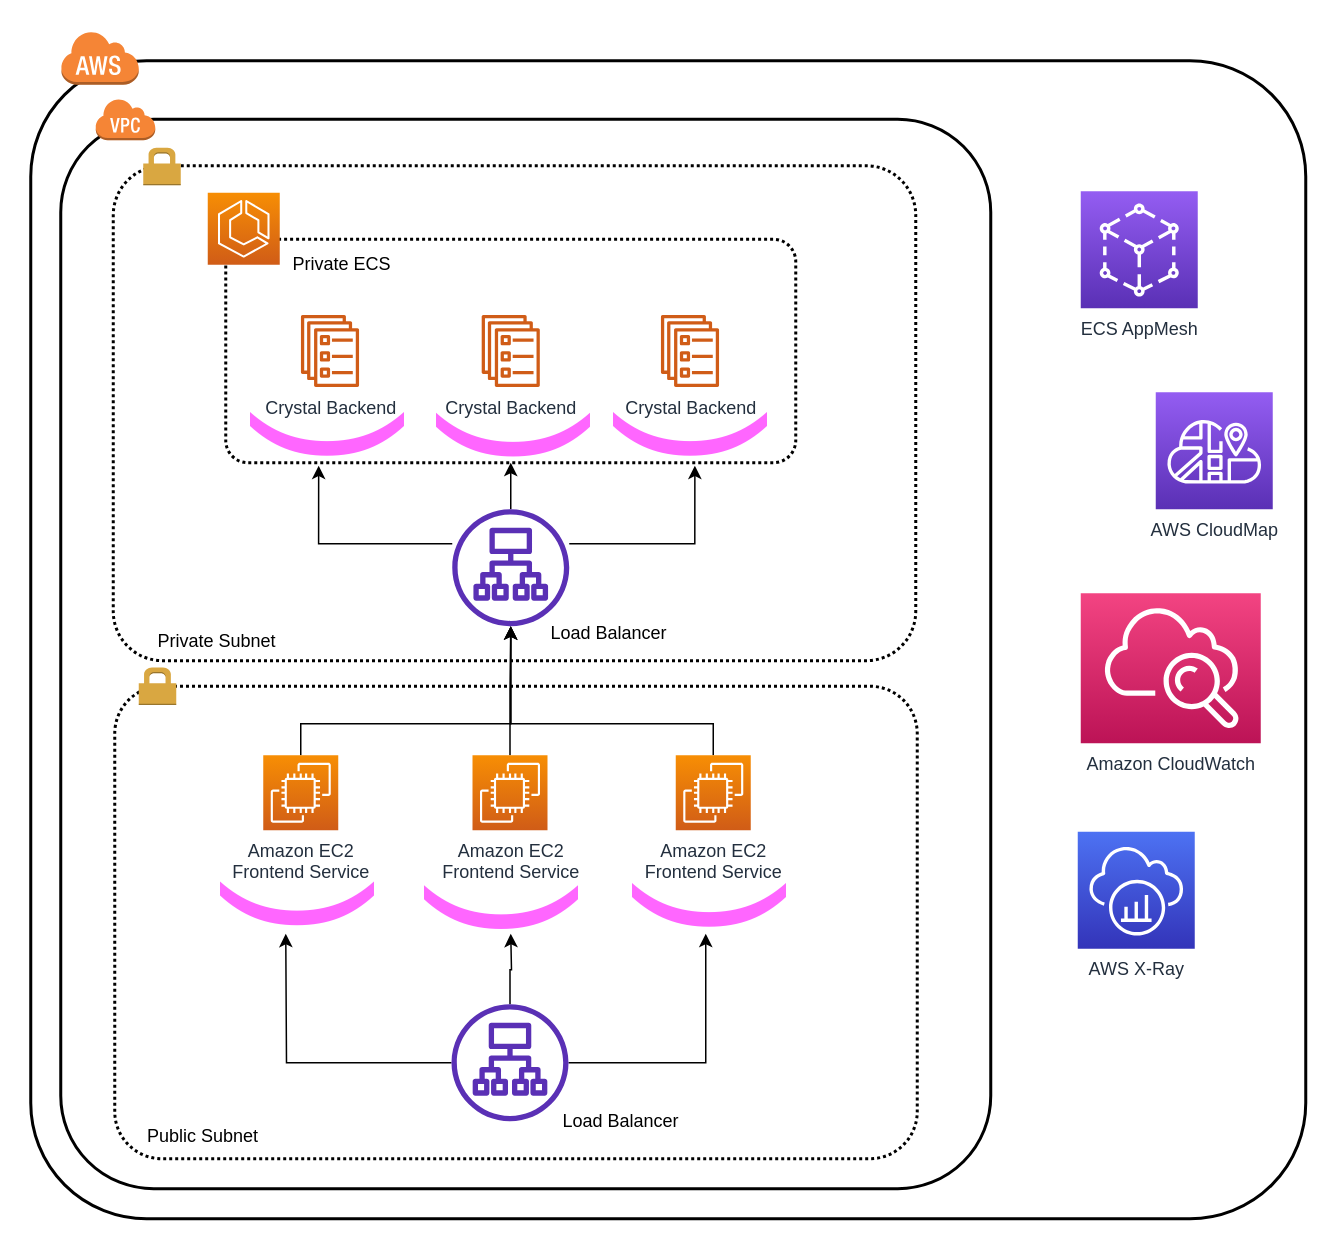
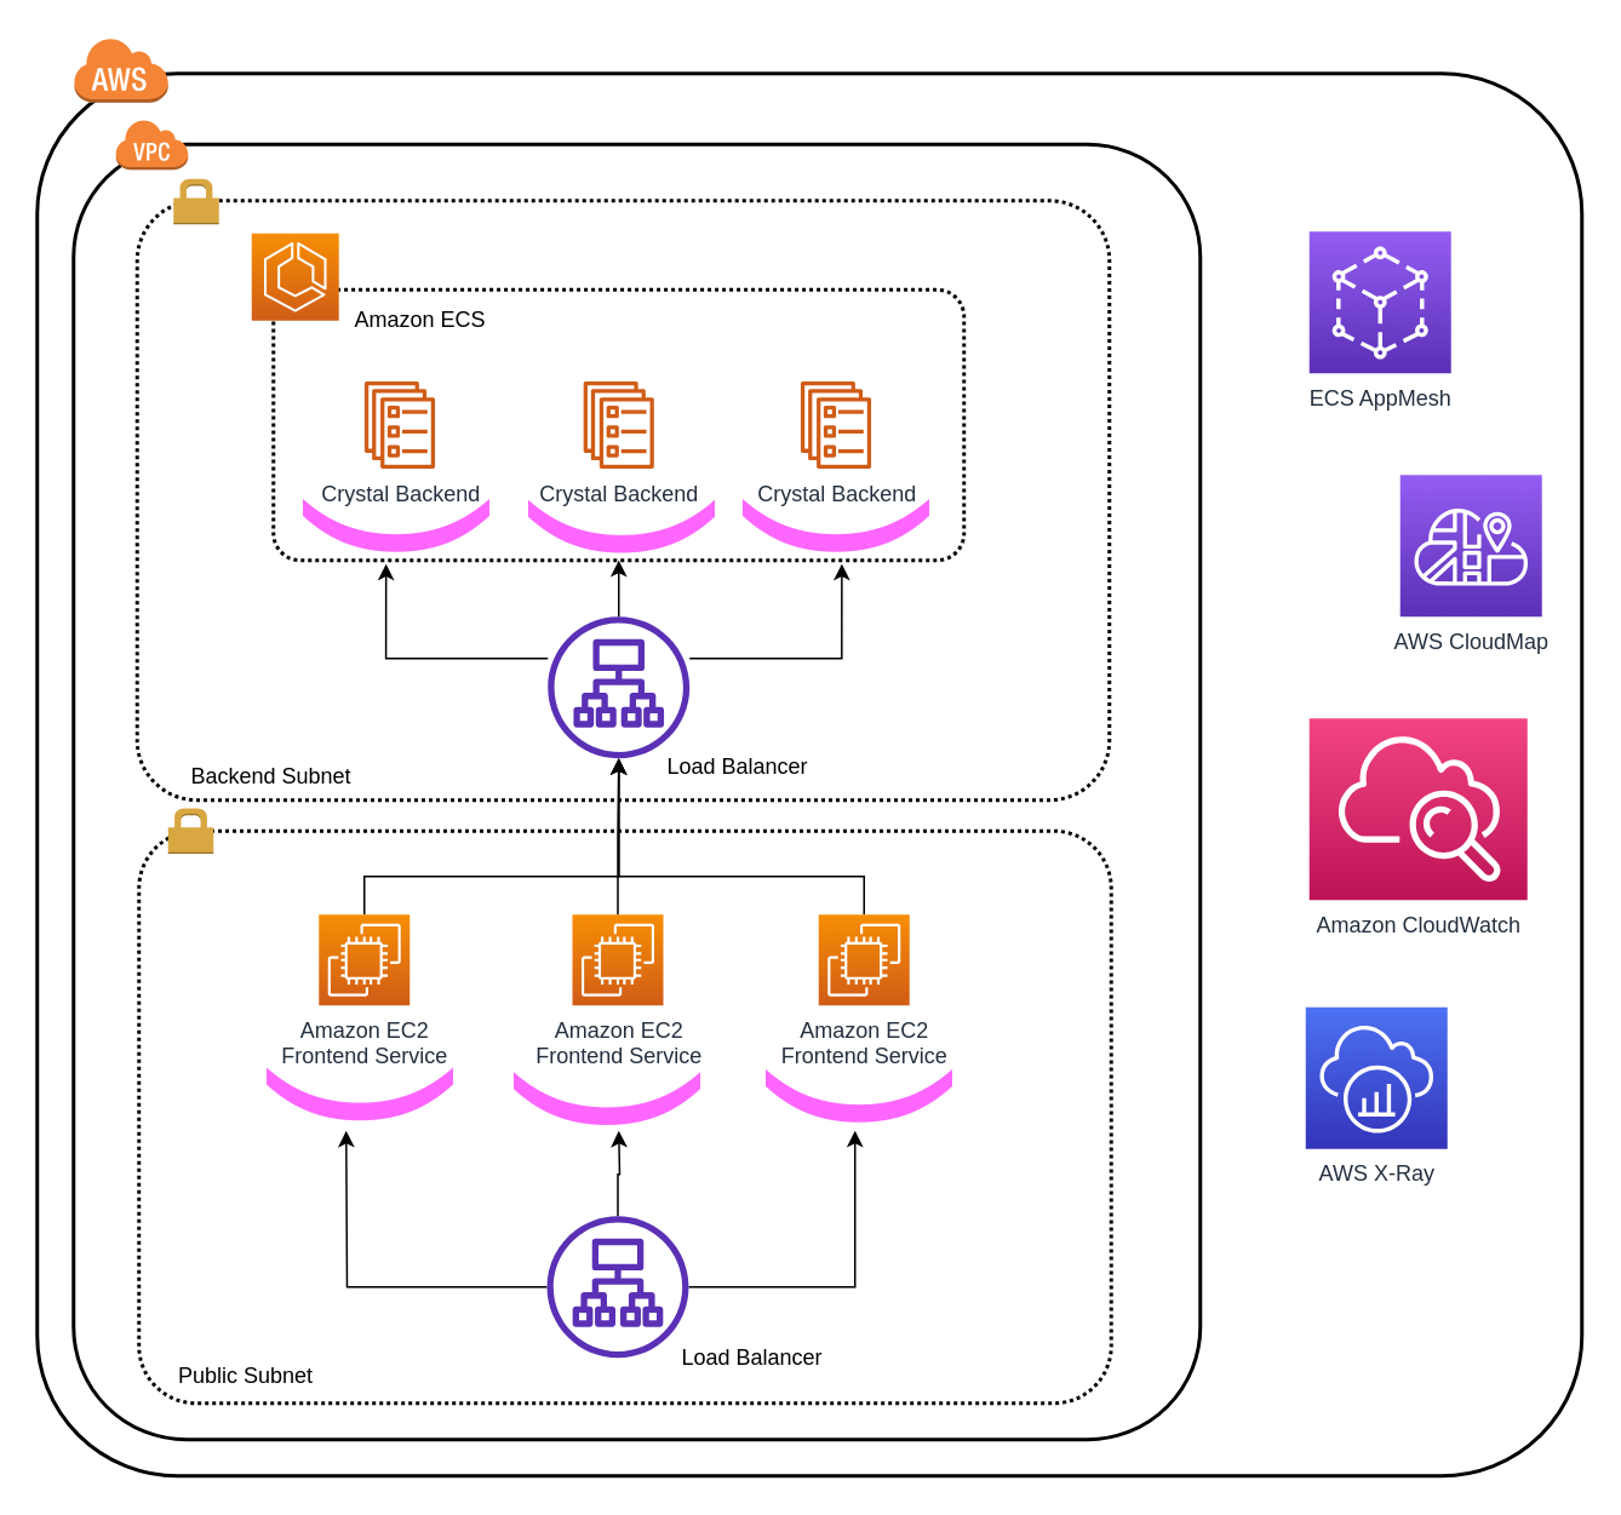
- <mxCell id="22" value="Private ECS" style="text;html=1;resizable=0;points=[];autosize=1;align=left;verticalAlign=top;spacingTop=-4;" vertex="1" parent="18"><mxGeometry x="55" y="38" width="90" height="10" as="geometry" /></mxCell>
+ <mxCell id="22" value="Amazon ECS" style="text;html=1;resizable=0;points=[];autosize=1;align=left;verticalAlign=top;spacingTop=-4;" vertex="1" parent="18"><mxGeometry x="55" y="38" width="90" height="10" as="geometry" /></mxCell>
- <mxCell id="29" value="Private Subnet" style="text;html=1;resizable=0;points=[];autosize=1;align=left;verticalAlign=top;spacingTop=-4;" vertex="1" parent="1"><mxGeometry x="103" y="417" width="90" height="10" as="geometry" /></mxCell>
+ <mxCell id="29" value="Backend Subnet" style="text;html=1;resizable=0;points=[];autosize=1;align=left;verticalAlign=top;spacingTop=-4;" vertex="1" parent="1"><mxGeometry x="103" y="417" width="90" height="10" as="geometry" /></mxCell>
